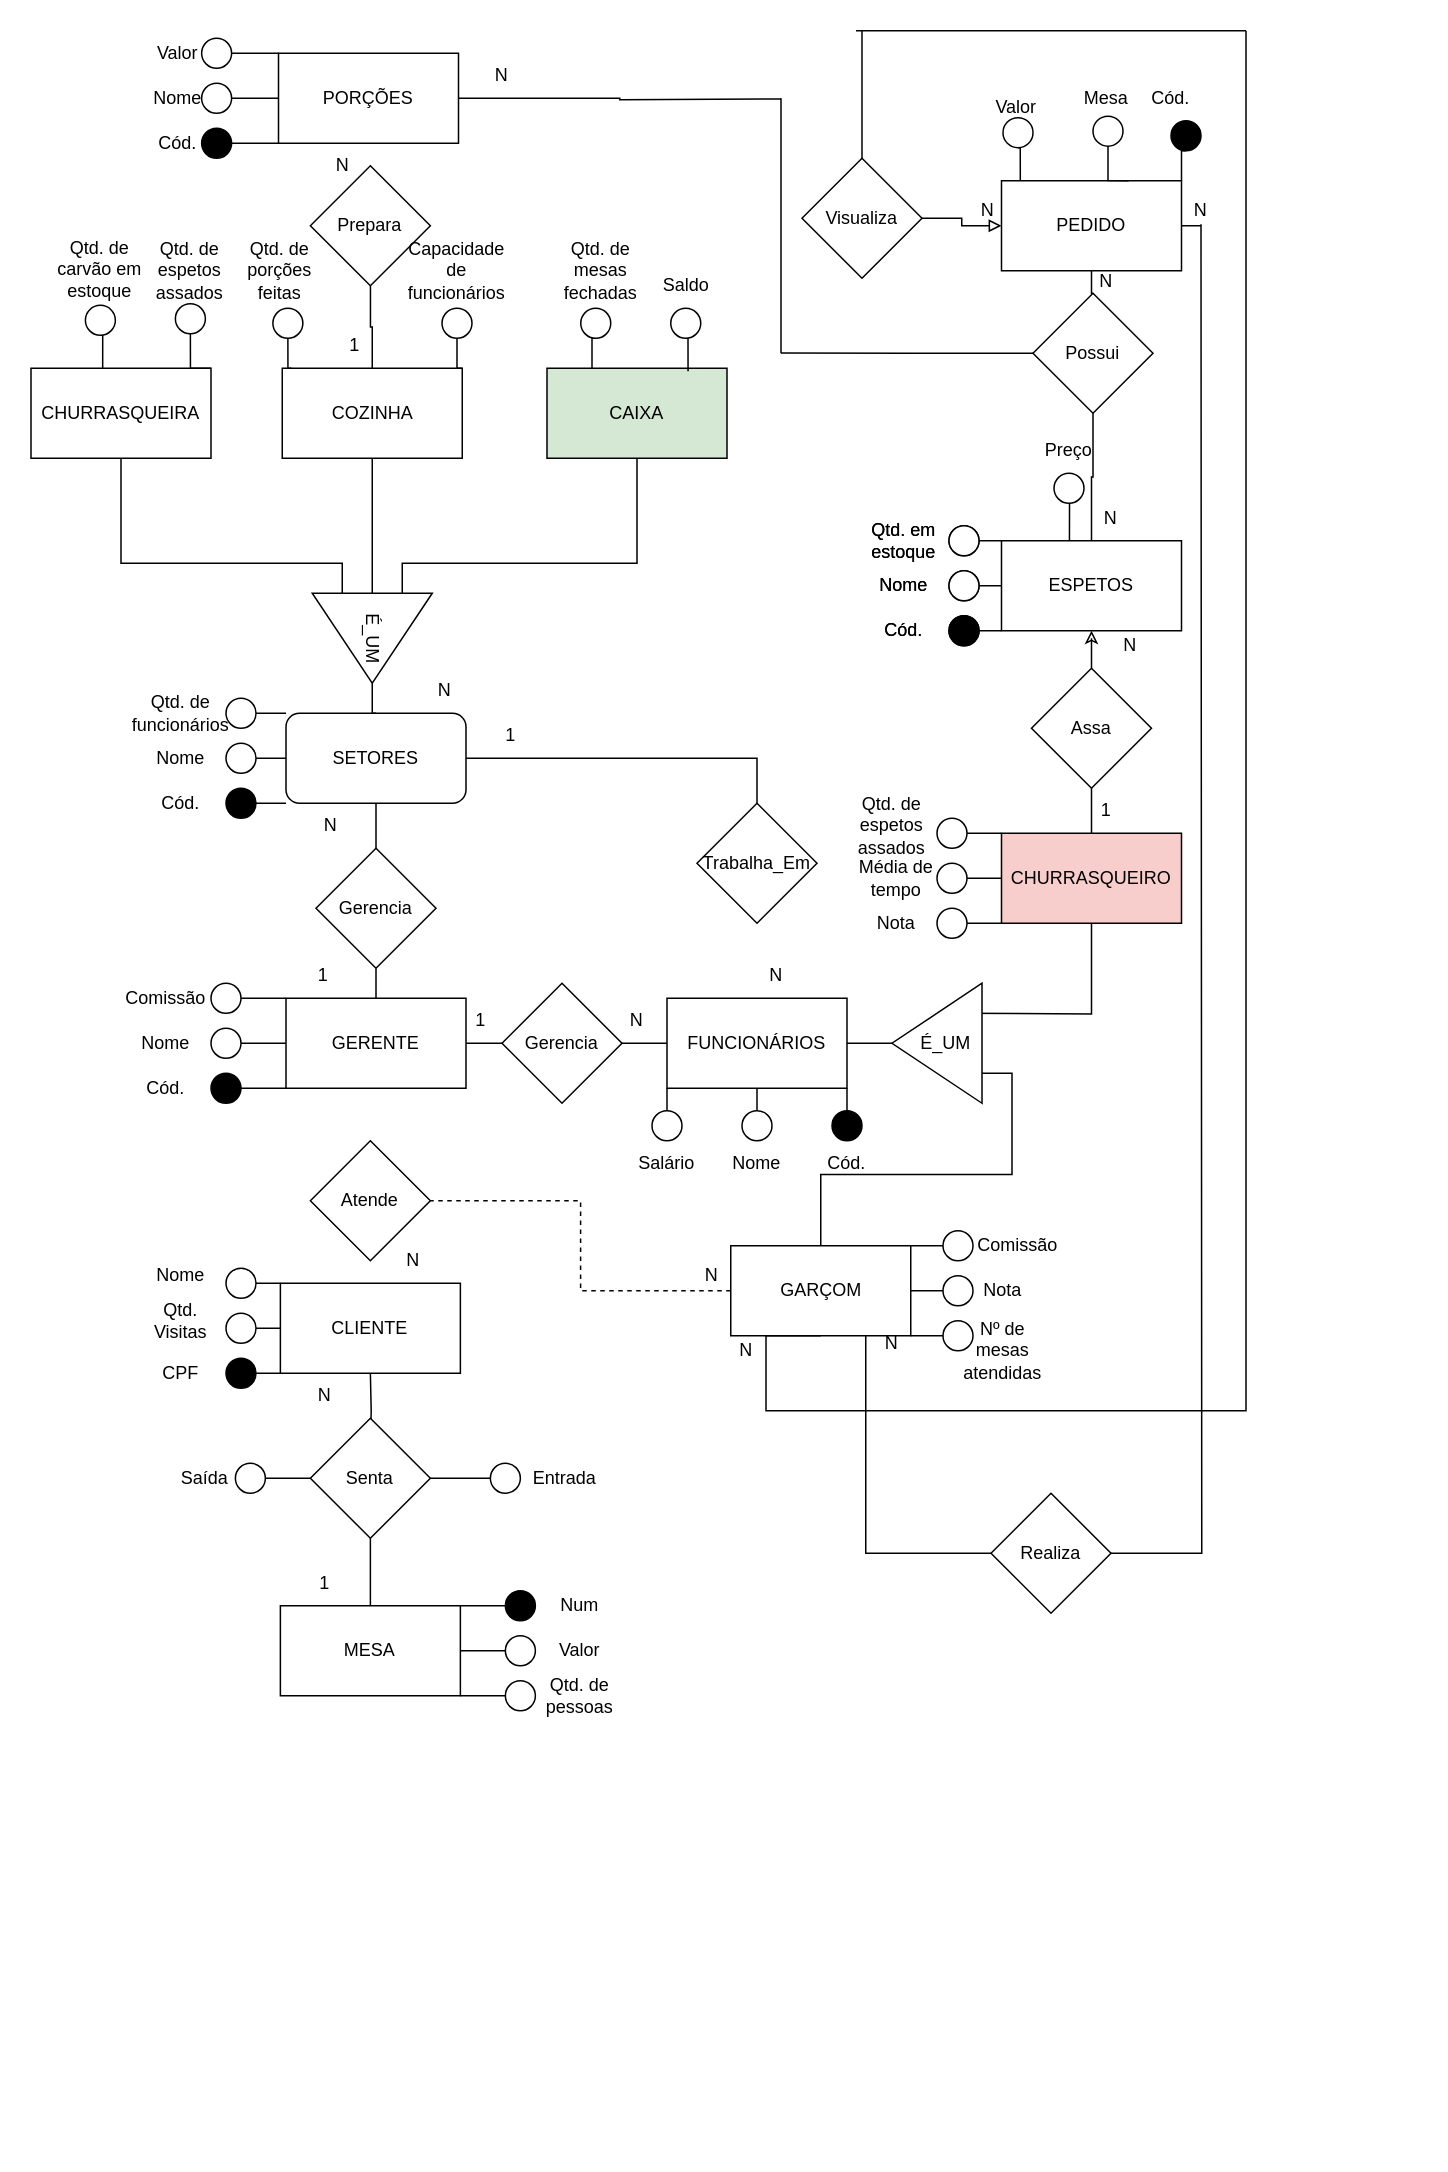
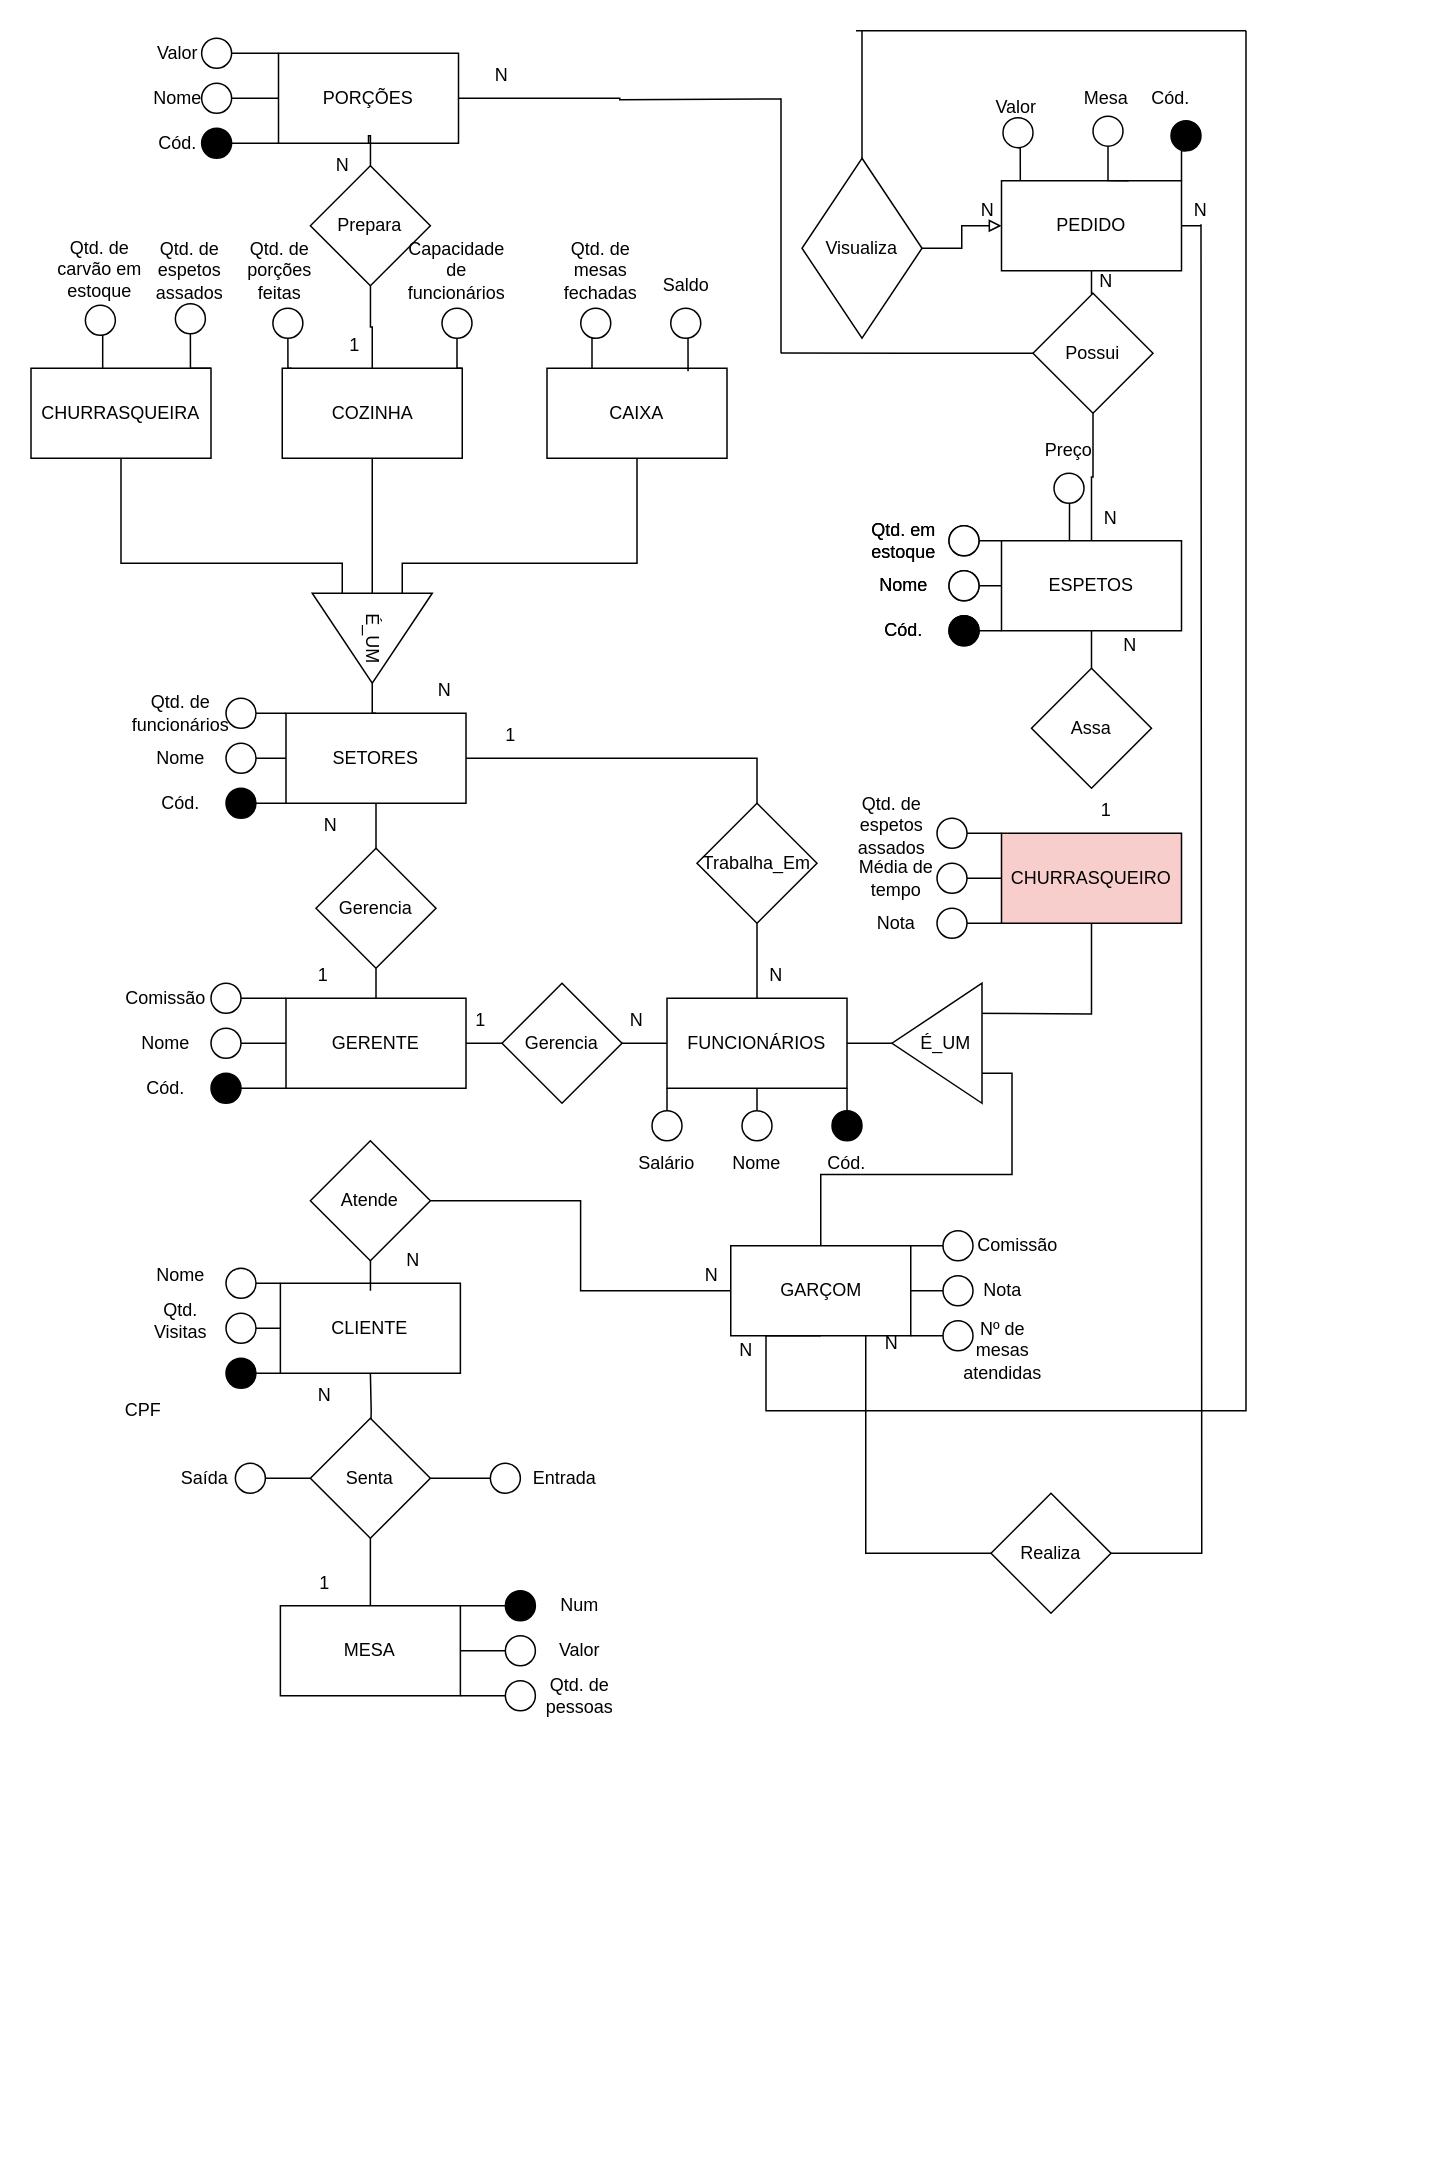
+ <mxCell id="50" value="" style="edgeStyle=orthogonalEdgeStyle;rounded=0;orthogonalLoop=1;jettySize=auto;html=1;endArrow=none;endFill=0;" parent="1" source="51" target="48" edge="1"><mxGeometry relative="1" as="geometry" /></mxCell>
- <mxCell id="182" value="Visualiza" style="rhombus;whiteSpace=wrap;html=1;" parent="1" vertex="1"><mxGeometry x="534" y="105" width="80" height="80" as="geometry" /></mxCell>
+ <mxCell id="182" value="Visualiza" style="rhombus;whiteSpace=wrap;html=1;" parent="1" vertex="1"><mxGeometry x="534" y="105" width="80" height="120" as="geometry" /></mxCell>
- <mxCell id="52" value="CAIXA" style="rounded=0;whiteSpace=wrap;html=1;strokeColor=#000000;fillColor=#d5e8d4;" parent="1" vertex="1"><mxGeometry x="364" y="245" width="120" height="60" as="geometry" /></mxCell>
+ <mxCell id="52" value="CAIXA" style="rounded=0;whiteSpace=wrap;html=1;strokeColor=#000000;fillColor=#FFFFFF;" parent="1" vertex="1"><mxGeometry x="364" y="245" width="120" height="60" as="geometry" /></mxCell>
- <mxCell id="24" value="" style="edgeStyle=orthogonalEdgeStyle;rounded=0;orthogonalLoop=1;jettySize=auto;html=1;endArrow=classic;endFill=0;" parent="1" source="26" target="13" edge="1"><mxGeometry relative="1" as="geometry" /></mxCell>
+ <mxCell id="24" value="" style="edgeStyle=orthogonalEdgeStyle;rounded=0;orthogonalLoop=1;jettySize=auto;html=1;endArrow=none;endFill=0;" parent="1" source="26" target="13" edge="1"><mxGeometry relative="1" as="geometry" /></mxCell>
- <mxCell id="80" value="SETORES" style="whiteSpace=wrap;html=1;strokeColor=#000000;fillColor=#FFFFFF;rounded=1;" parent="1" vertex="1"><mxGeometry x="190" y="475" width="120" height="60" as="geometry" /></mxCell>
+ <mxCell id="80" value="SETORES" style="rounded=0;whiteSpace=wrap;html=1;strokeColor=#000000;fillColor=#FFFFFF;" parent="1" vertex="1"><mxGeometry x="190" y="475" width="120" height="60" as="geometry" /></mxCell>
- <mxCell id="25" value="" style="edgeStyle=orthogonalEdgeStyle;rounded=0;orthogonalLoop=1;jettySize=auto;html=1;endArrow=none;endFill=0;" parent="1" source="26" target="8" edge="1"><mxGeometry relative="1" as="geometry" /></mxCell>
+ <mxCell id="84" value="" style="edgeStyle=orthogonalEdgeStyle;rounded=0;orthogonalLoop=1;jettySize=auto;html=1;endArrow=none;endFill=0;" parent="1" source="85" target="113" edge="1"><mxGeometry relative="1" as="geometry" /></mxCell>
- <mxCell id="3" style="edgeStyle=orthogonalEdgeStyle;rounded=0;orthogonalLoop=1;jettySize=auto;html=1;exitX=0;exitY=0.5;exitDx=0;exitDy=0;entryX=1;entryY=0.5;entryDx=0;entryDy=0;endArrow=none;endFill=0;dashed=1;" parent="1" source="6" target="170" edge="1"><mxGeometry relative="1" as="geometry" /></mxCell>
+ <mxCell id="3" style="edgeStyle=orthogonalEdgeStyle;rounded=0;orthogonalLoop=1;jettySize=auto;html=1;exitX=0;exitY=0.5;exitDx=0;exitDy=0;entryX=1;entryY=0.5;entryDx=0;entryDy=0;endArrow=none;endFill=0;" parent="1" source="6" target="170" edge="1"><mxGeometry relative="1" as="geometry" /></mxCell>
+ <mxCell id="169" value="" style="edgeStyle=orthogonalEdgeStyle;rounded=0;orthogonalLoop=1;jettySize=auto;html=1;endArrow=none;endFill=0;" parent="1" source="170" target="146" edge="1"><mxGeometry relative="1" as="geometry" /></mxCell>
- <mxCell id="152" value="CPF" style="text;html=1;strokeColor=none;fillColor=none;align=center;verticalAlign=middle;whiteSpace=wrap;rounded=0;" parent="1" vertex="1"><mxGeometry x="90" y="900" width="60" height="30" as="geometry" /></mxCell>
+ <mxCell id="152" value="CPF" style="text;html=1;strokeColor=none;fillColor=none;align=center;verticalAlign=middle;whiteSpace=wrap;rounded=0;" parent="1" vertex="1"><mxGeometry x="65" y="925" width="60" height="30" as="geometry" /></mxCell>
